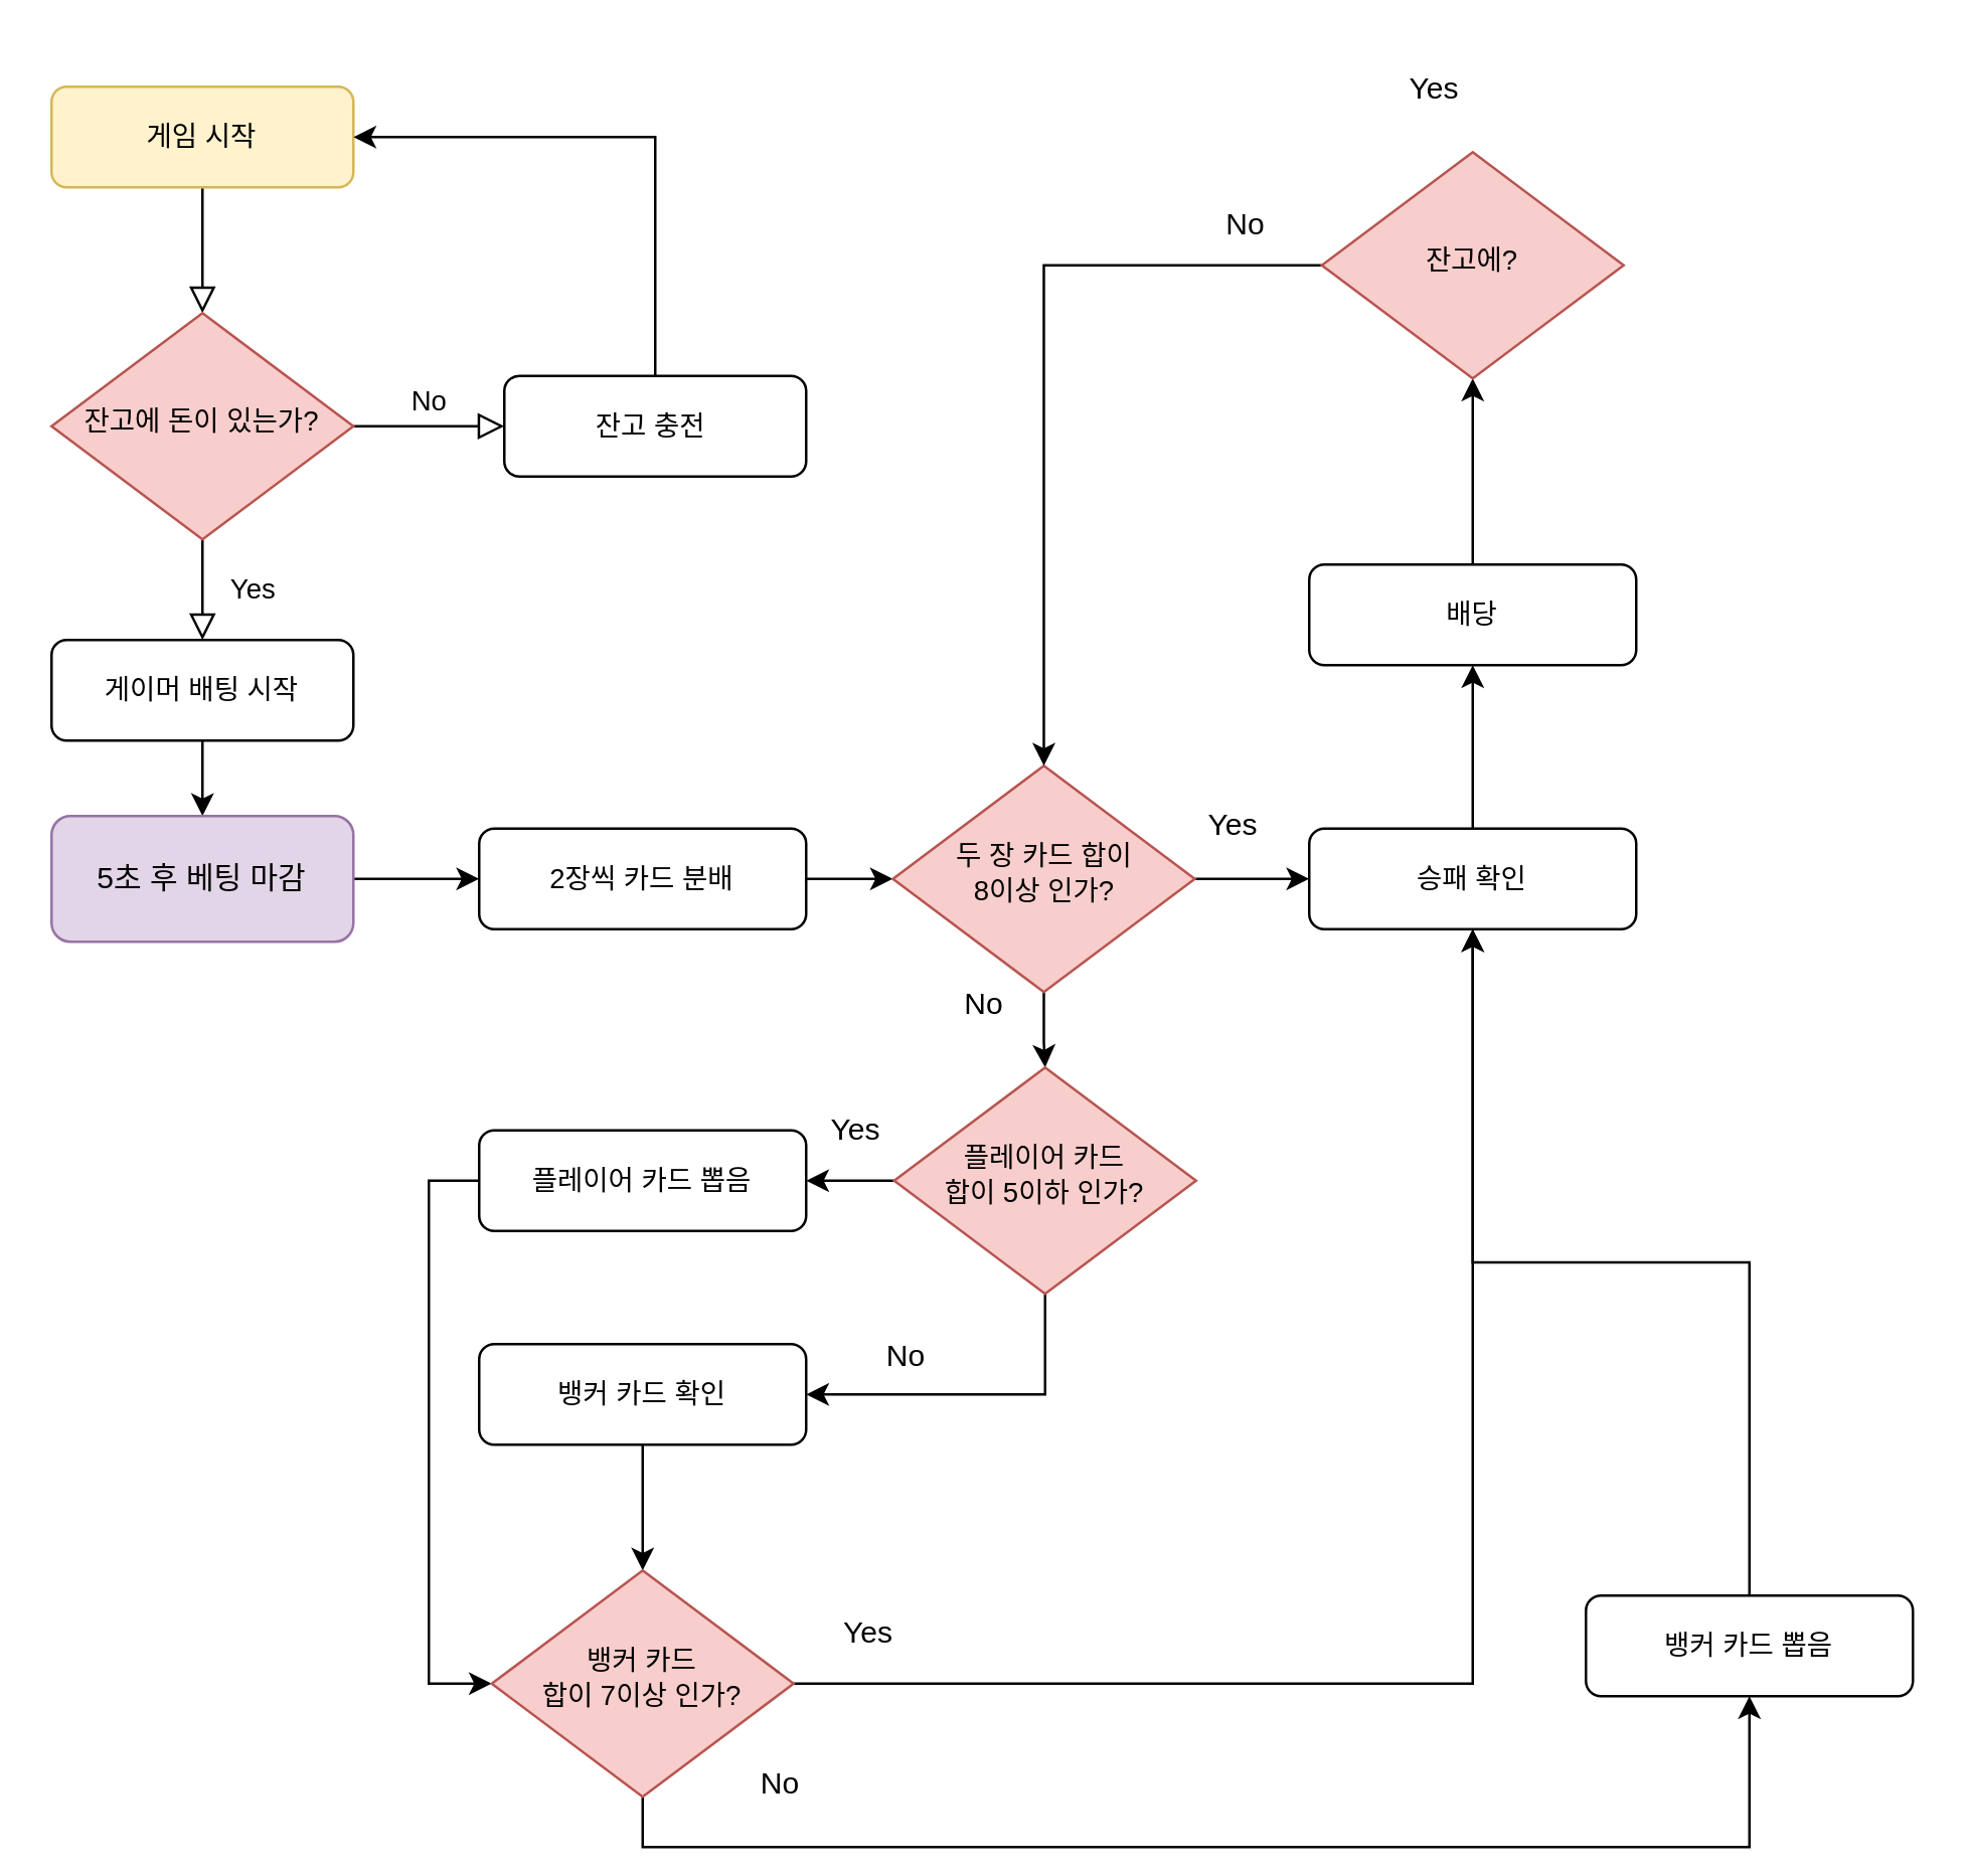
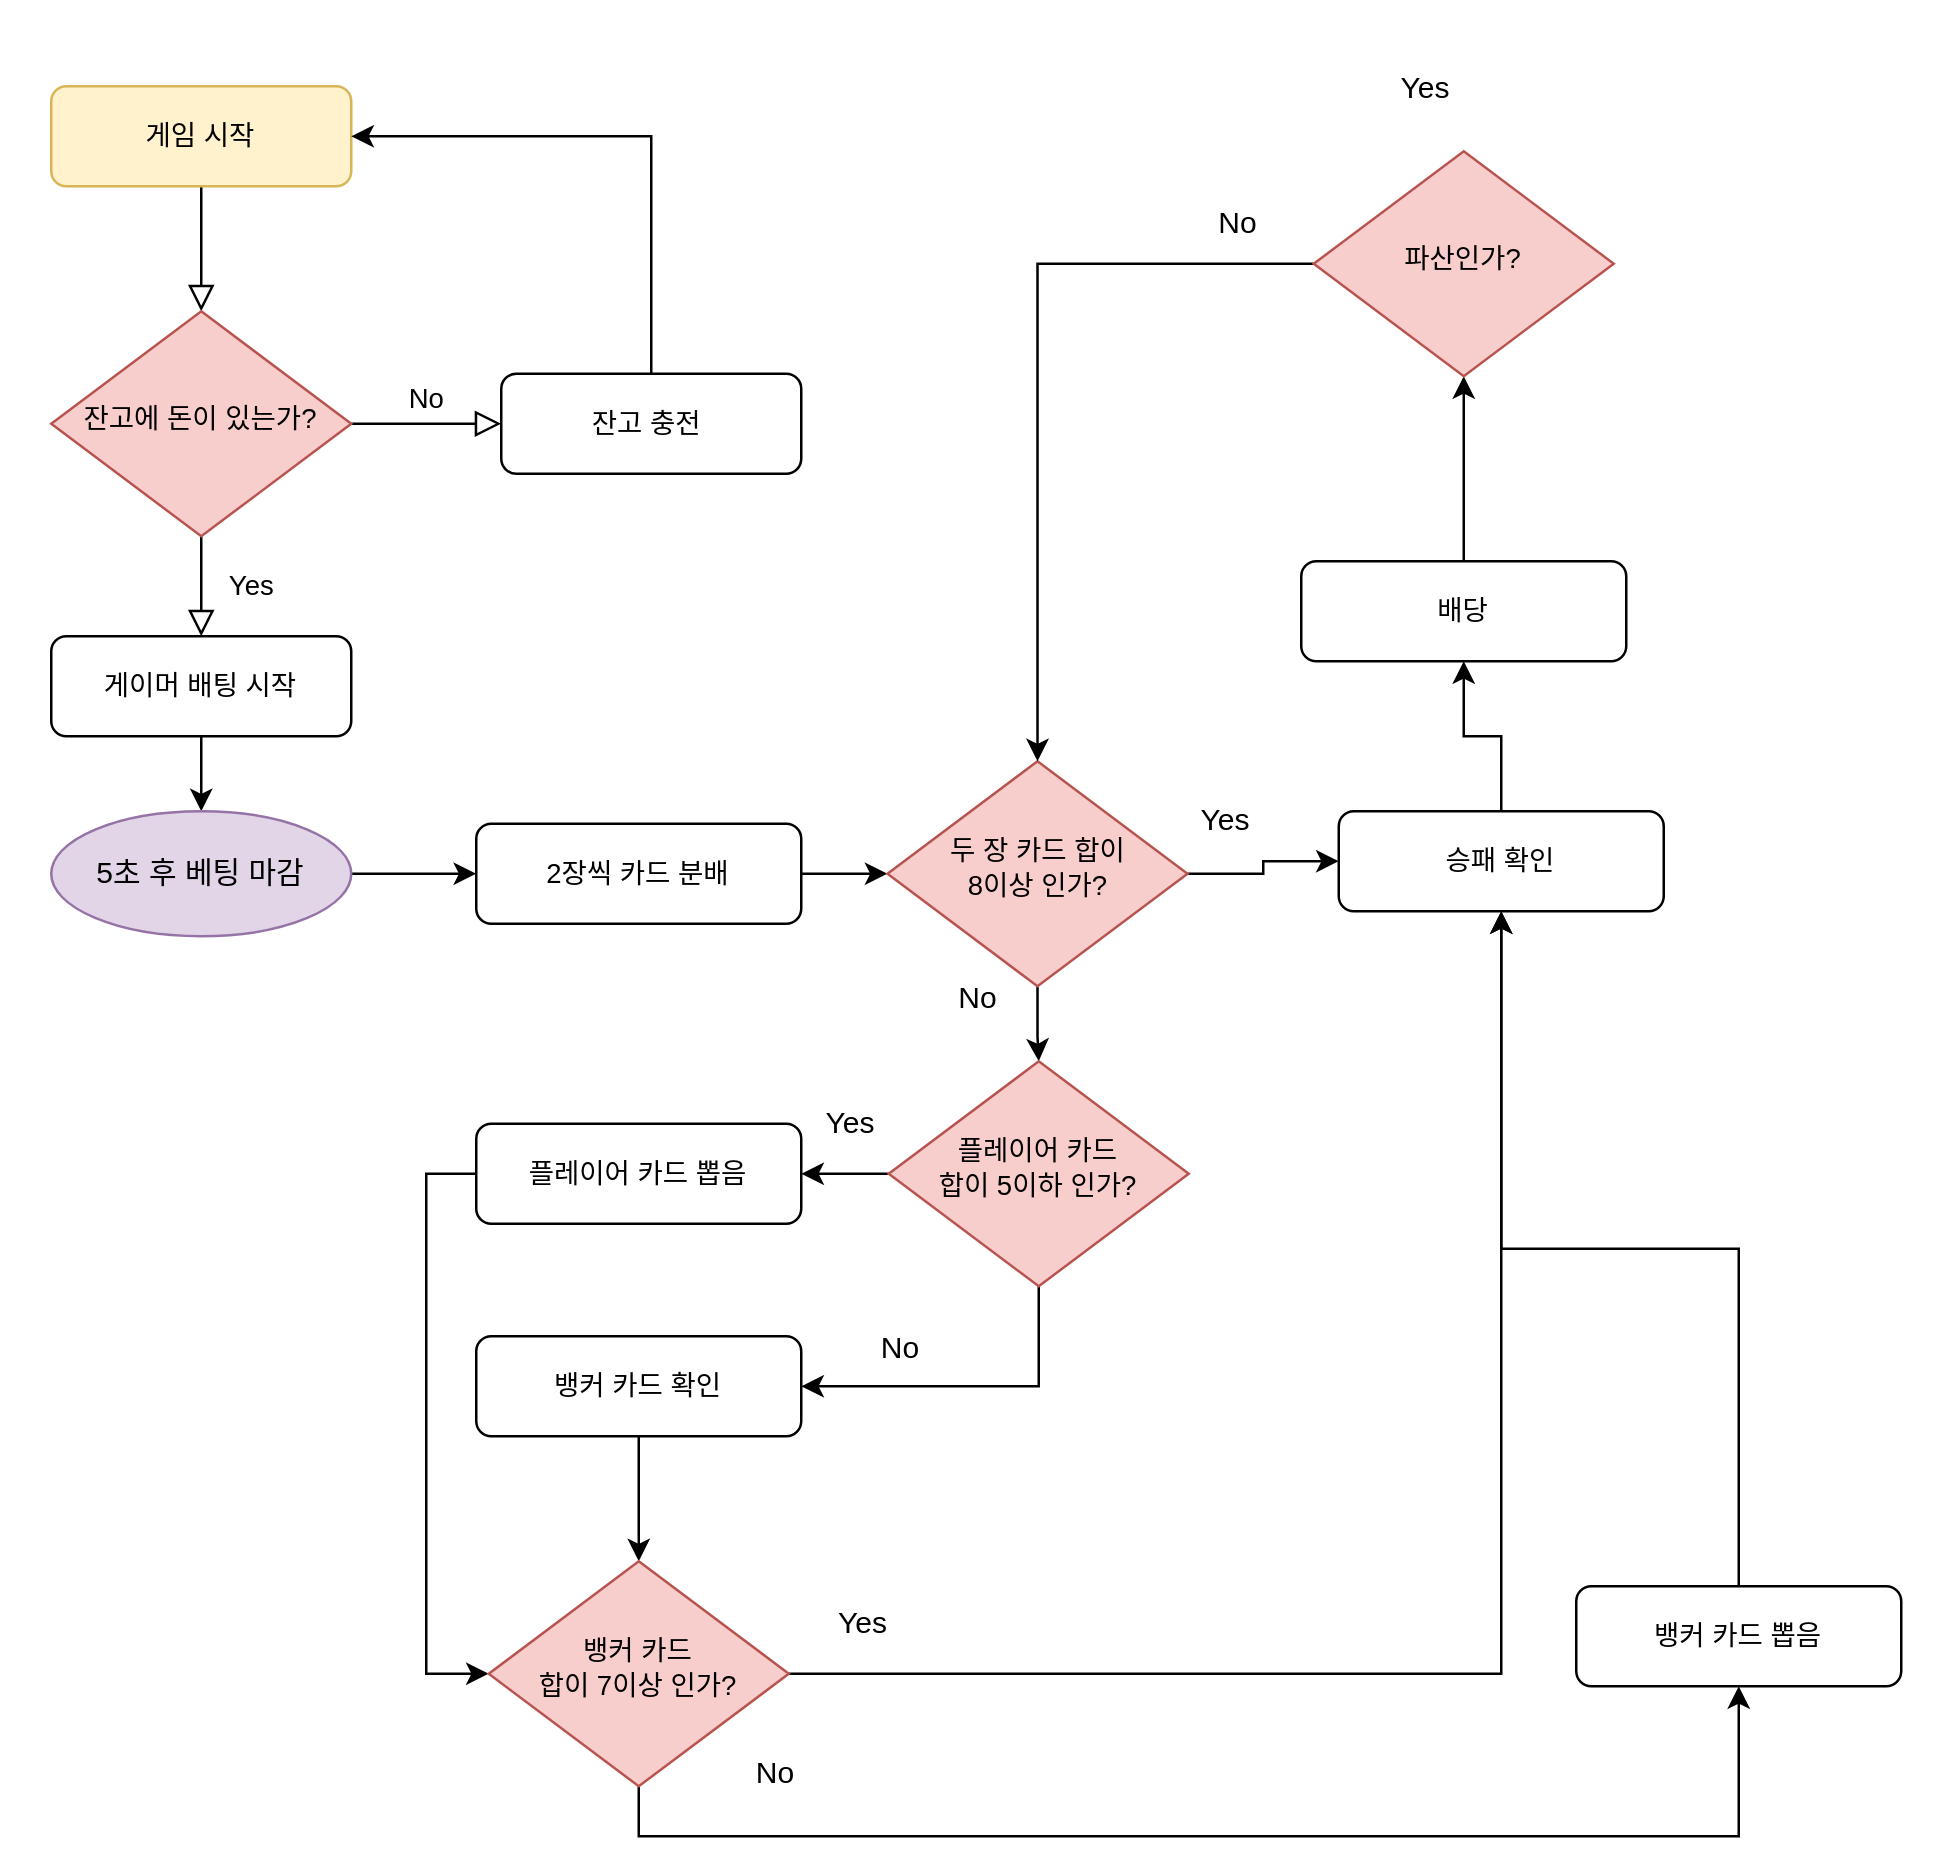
- <mxCell id="42" value="잔고에?" style="rhombus;whiteSpace=wrap;html=1;shadow=0;fontFamily=Helvetica;fontSize=11;align=center;strokeWidth=1;spacing=6;spacingTop=-4;fillColor=#f8cecc;strokeColor=#b85450;" vertex="1" parent="1"><mxGeometry x="525" y="60" width="120" height="90" as="geometry" /></mxCell>
+ <mxCell id="42" value="파산인가?" style="rhombus;whiteSpace=wrap;html=1;shadow=0;fontFamily=Helvetica;fontSize=11;align=center;strokeWidth=1;spacing=6;spacingTop=-4;fillColor=#f8cecc;strokeColor=#b85450;" vertex="1" parent="1"><mxGeometry x="525" y="60" width="120" height="90" as="geometry" /></mxCell>
- <mxCell id="13" value="5초 후 베팅 마감" style="whiteSpace=wrap;html=1;fillColor=#e1d5e7;strokeColor=#9673a6;rounded=1;" vertex="1" parent="1"><mxGeometry x="20" y="324" width="120" height="50" as="geometry" /></mxCell>
+ <mxCell id="13" value="5초 후 베팅 마감" style="ellipse;whiteSpace=wrap;html=1;fillColor=#e1d5e7;strokeColor=#9673a6;" vertex="1" parent="1"><mxGeometry x="20" y="324" width="120" height="50" as="geometry" /></mxCell>
- <mxCell id="20" value="승패 확인" style="rounded=1;whiteSpace=wrap;html=1;fontSize=11;glass=0;strokeWidth=1;shadow=0;direction=west;" vertex="1" parent="1"><mxGeometry x="520" y="329" width="130" height="40" as="geometry" /></mxCell>
+ <mxCell id="20" value="승패 확인" style="rounded=1;whiteSpace=wrap;html=1;fontSize=11;glass=0;strokeWidth=1;shadow=0;direction=west;" vertex="1" parent="1"><mxGeometry x="535" y="324" width="130" height="40" as="geometry" /></mxCell>
